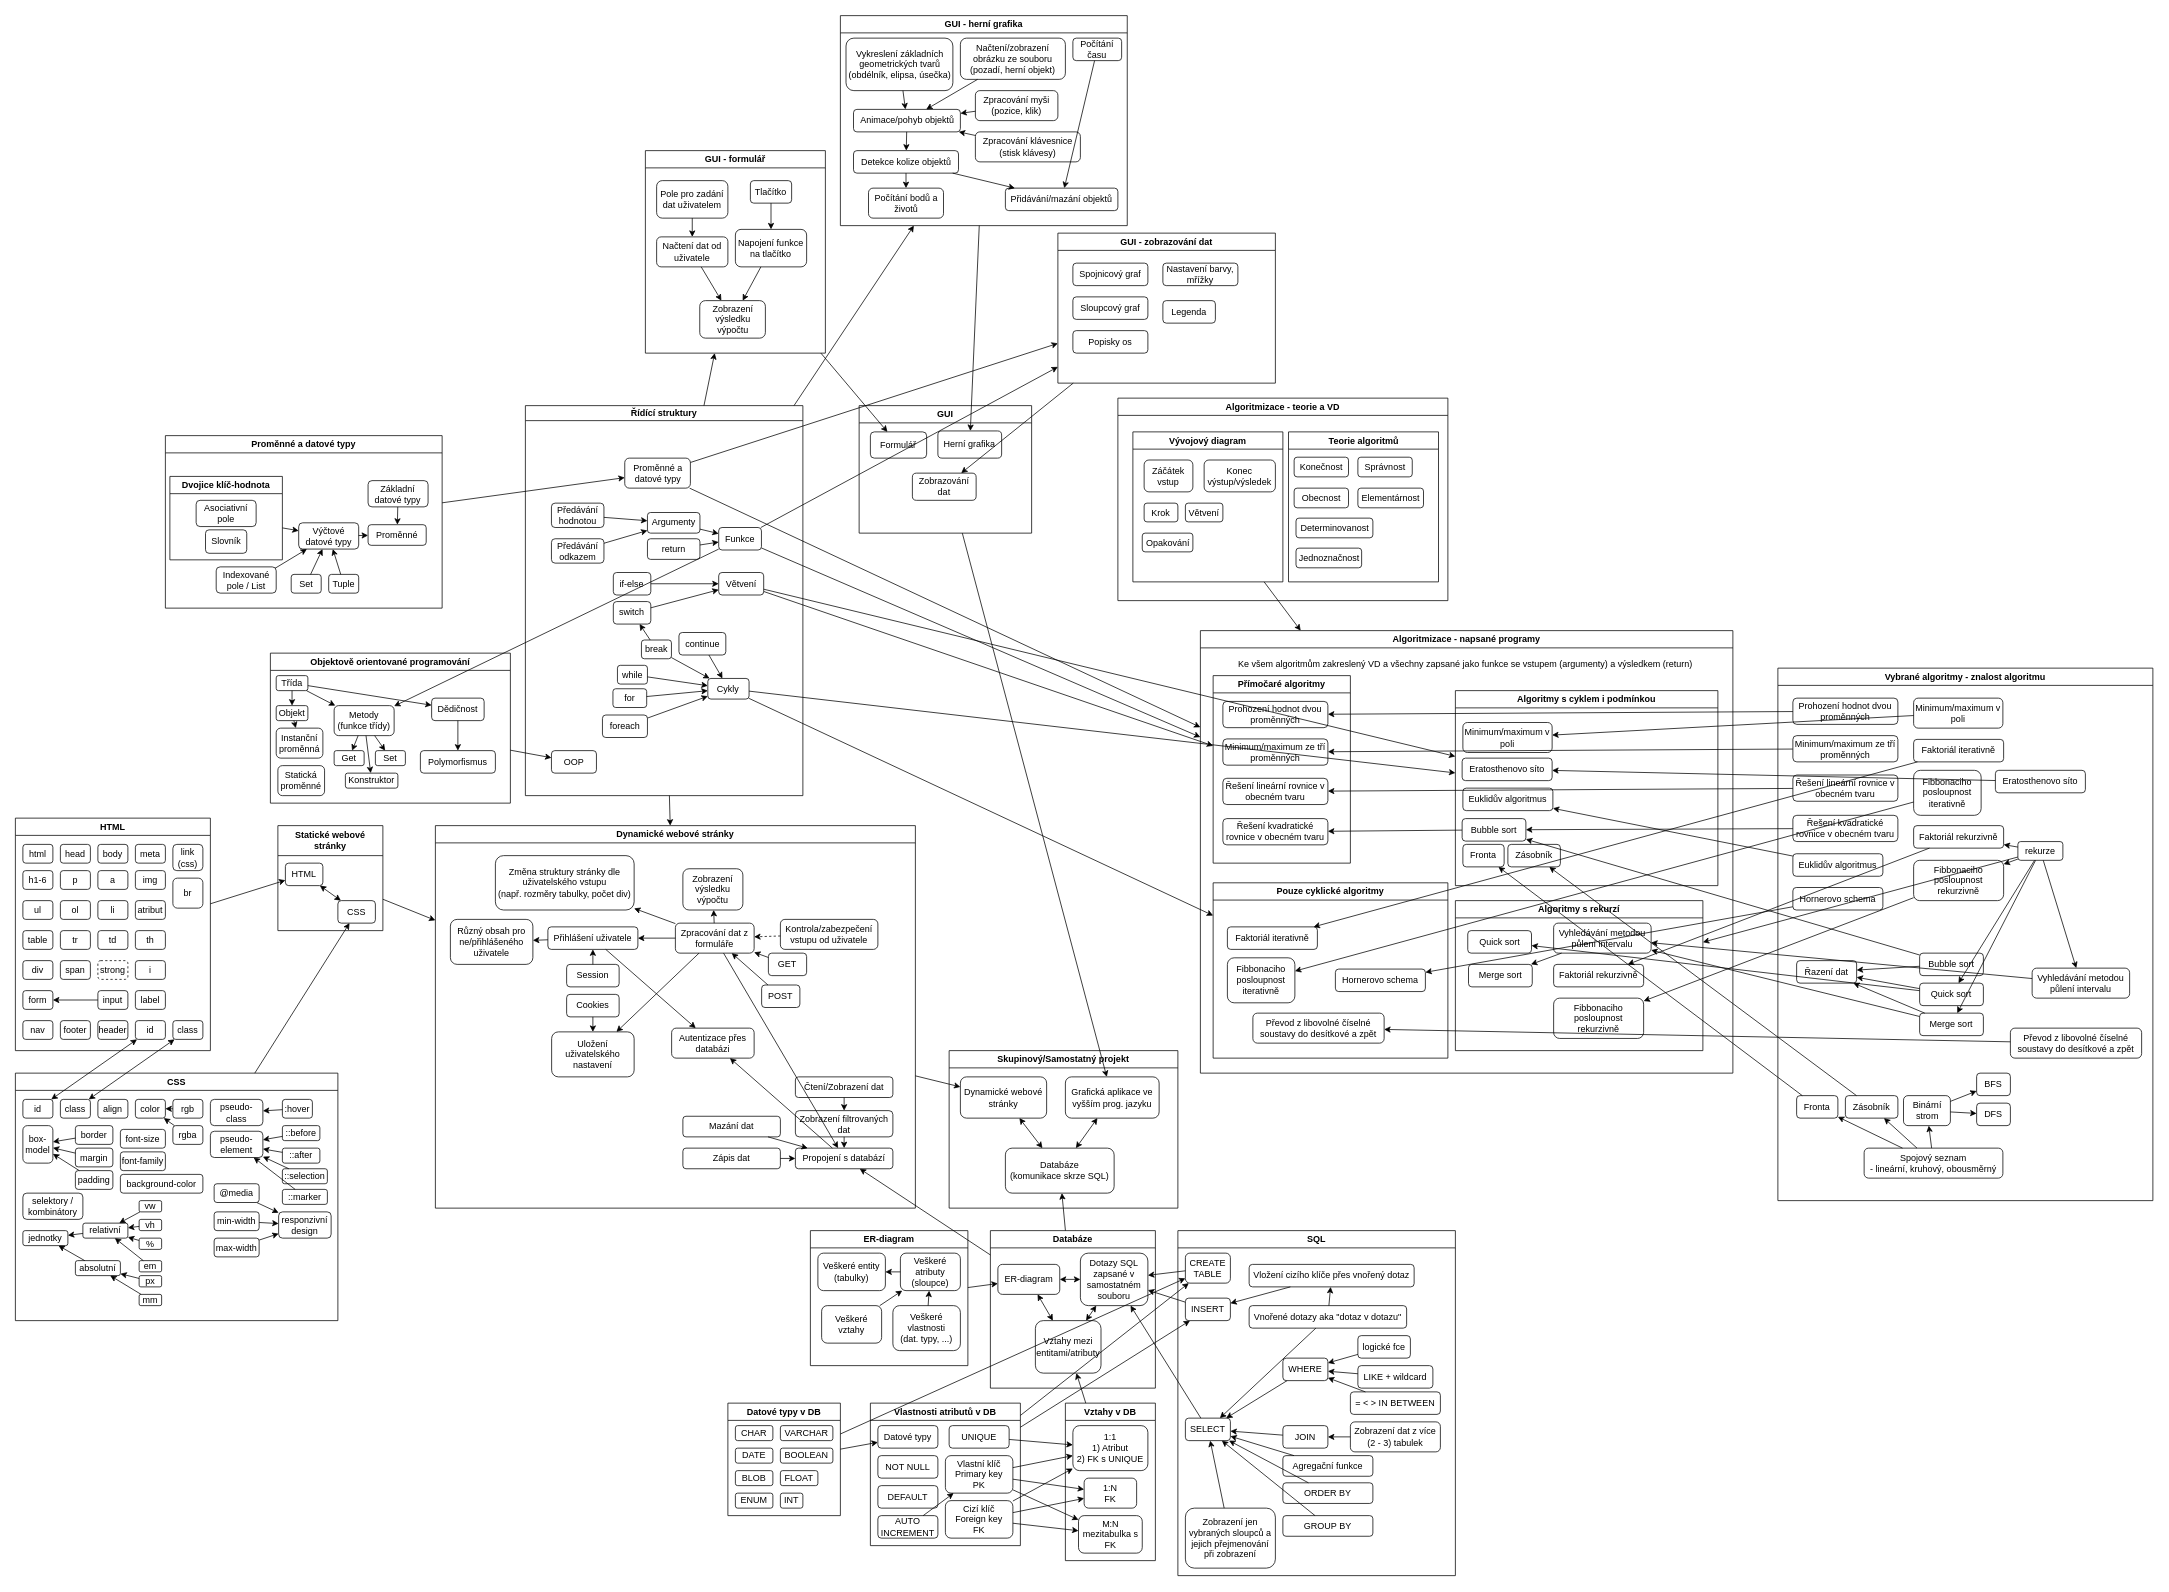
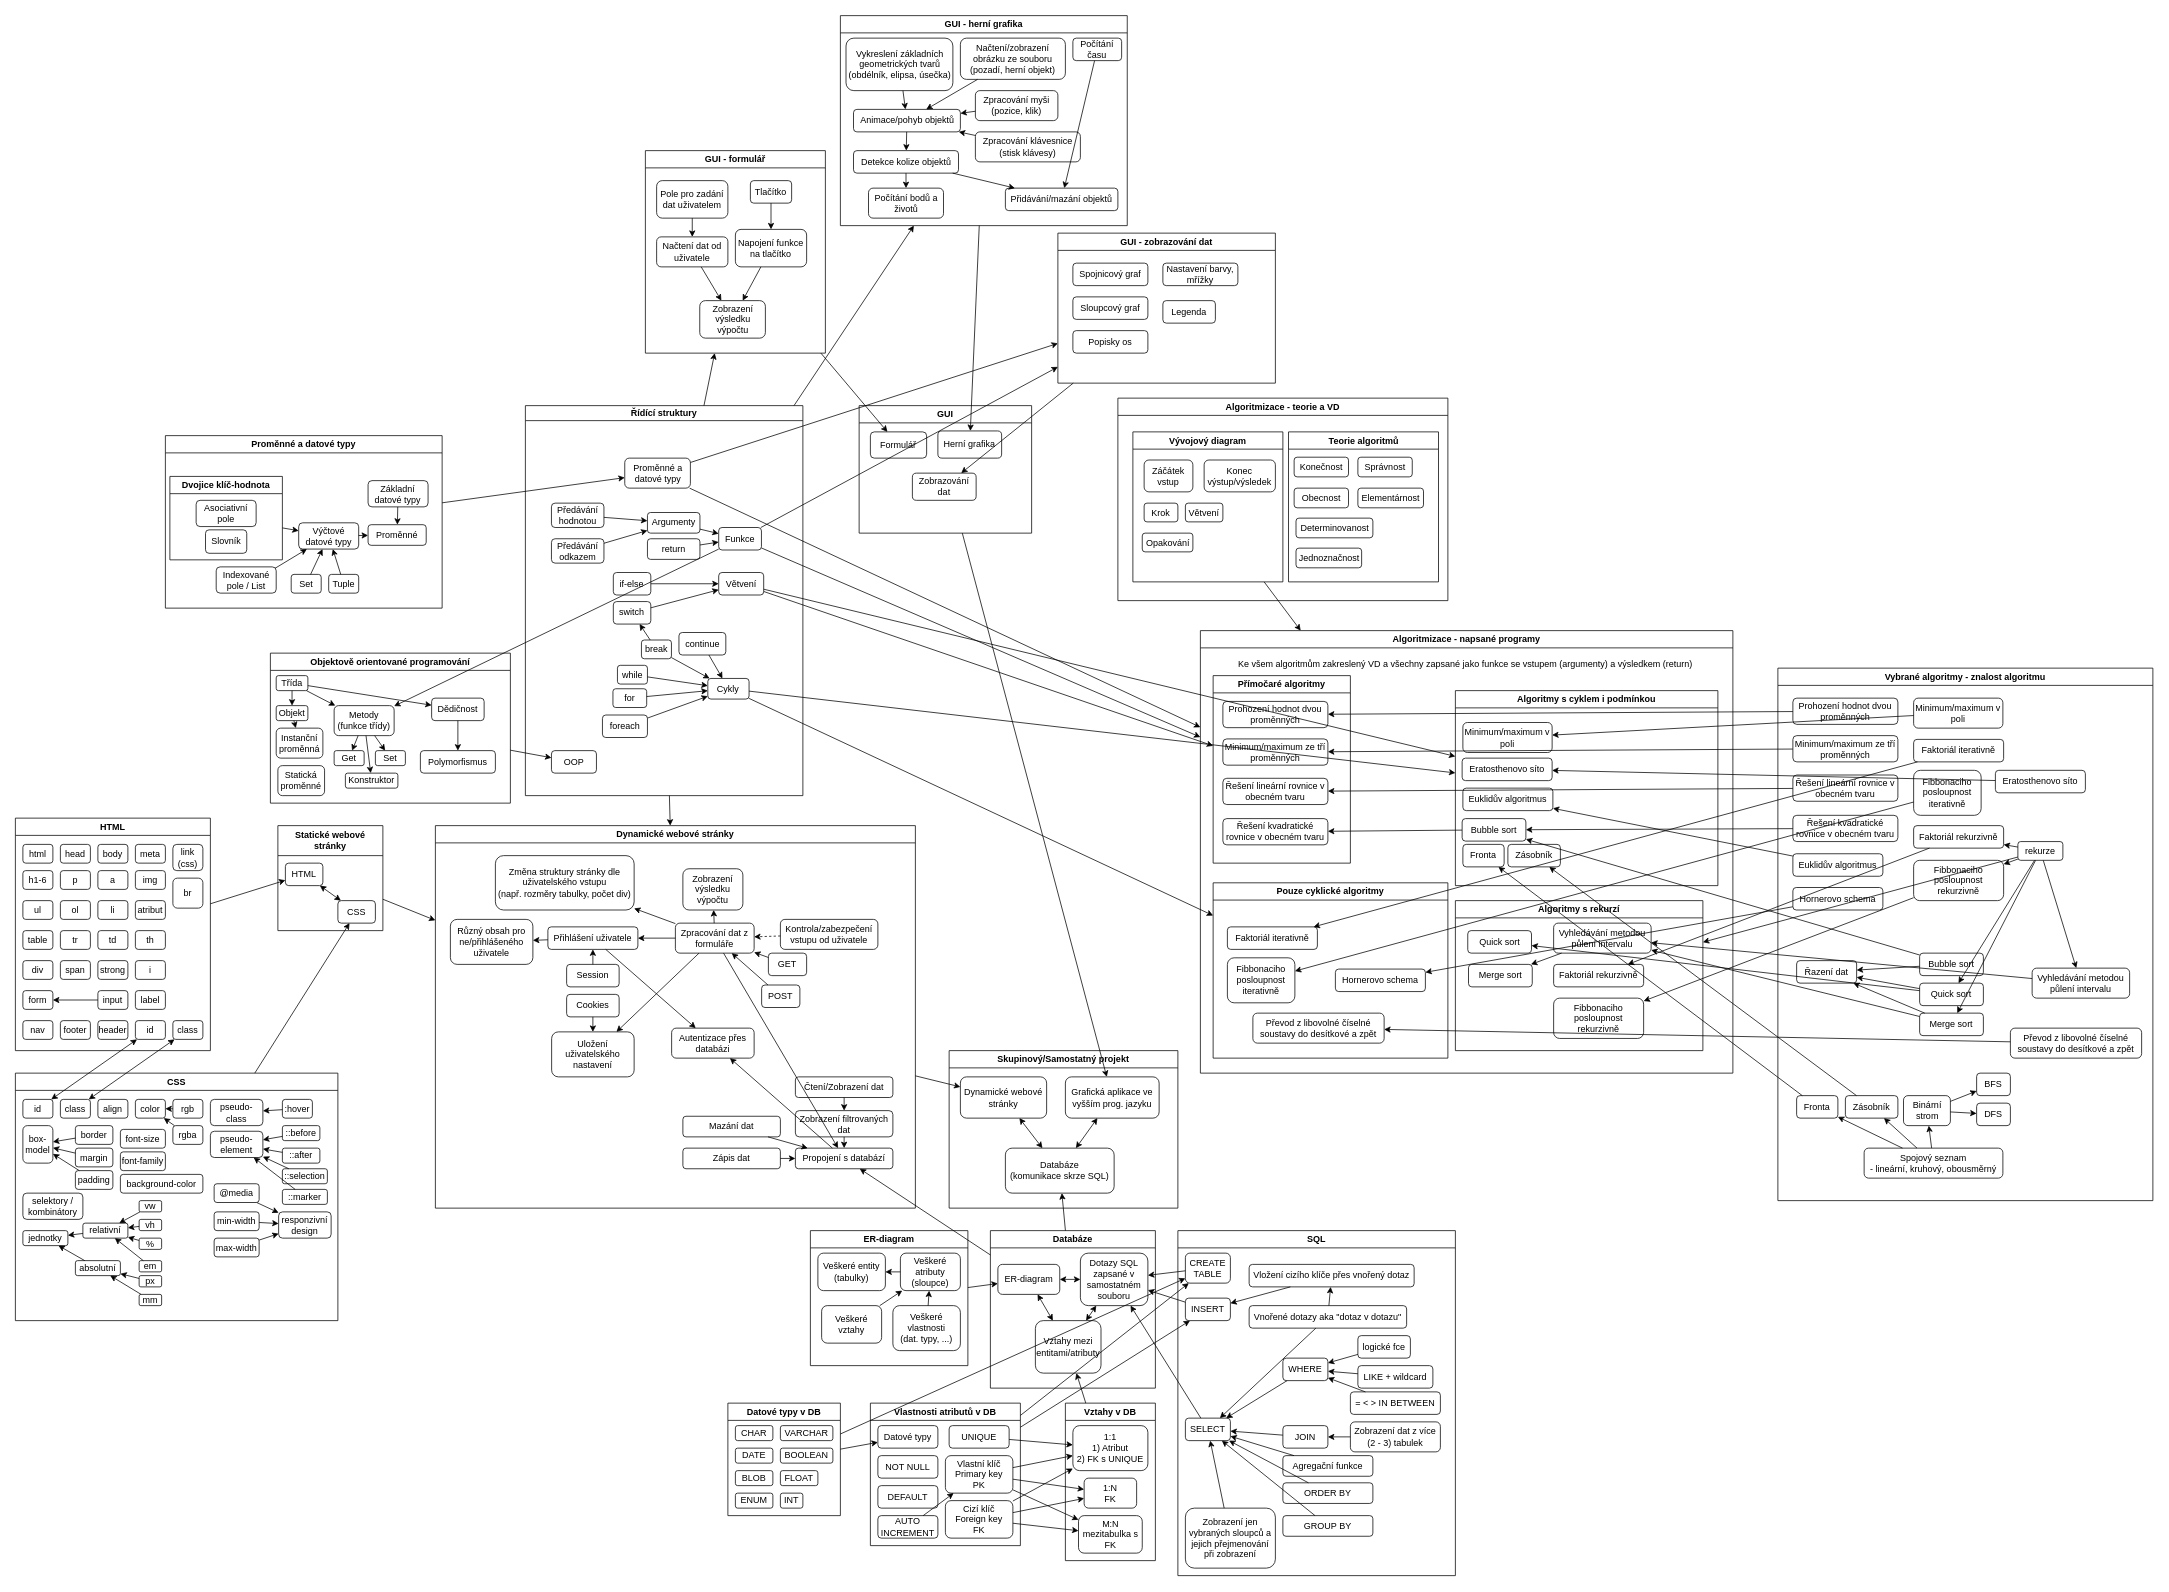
- <mxCell id="206" value="strong" style="rounded=1;whiteSpace=wrap;html=1;dashed=1;" parent="199" vertex="1"><mxGeometry x="110" y="190" width="40" height="25" as="geometry" /></mxCell>
+ <mxCell id="206" value="strong" style="rounded=1;whiteSpace=wrap;html=1;" parent="199" vertex="1"><mxGeometry x="110" y="190" width="40" height="25" as="geometry" /></mxCell>
